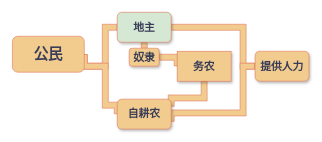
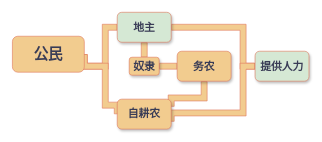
- <mxCell id="12" value="&lt;h2&gt;奴隶&lt;/h2&gt;" style="rounded=1;whiteSpace=wrap;html=1;fontSize=12;hachureGap=4;fontFamily=Helvetica;labelBackgroundColor=none;fillColor=#F2CC8F;strokeColor=#E07A5F;fontColor=#393C56;shadow=1;" vertex="1" parent="1"><mxGeometry x="215" y="80" width="50" height="30" as="geometry" /></mxCell>
+ <mxCell id="12" value="&lt;h2&gt;奴隶&lt;/h2&gt;" style="rounded=1;whiteSpace=wrap;html=1;fontSize=12;hachureGap=4;fontFamily=Helvetica;labelBackgroundColor=none;fillColor=#F2CC8F;strokeColor=#E07A5F;fontColor=#393C56;shadow=1;" vertex="1" parent="1"><mxGeometry x="215" y="95" width="50" height="30" as="geometry" /></mxCell>
- <mxCell id="14" value="&lt;h2&gt;务农&lt;/h2&gt;" style="whiteSpace=wrap;html=1;fontSize=12;hachureGap=4;fontFamily=Helvetica;labelBackgroundColor=none;fillColor=#F2CC8F;strokeColor=#E07A5F;fontColor=#393C56;shadow=1;rounded=0;" vertex="1" parent="1"><mxGeometry x="295" y="85" width="90" height="50" as="geometry" /></mxCell>
+ <mxCell id="14" value="&lt;h2&gt;务农&lt;/h2&gt;" style="rounded=1;whiteSpace=wrap;html=1;fontSize=12;hachureGap=4;fontFamily=Helvetica;labelBackgroundColor=none;fillColor=#F2CC8F;strokeColor=#E07A5F;fontColor=#393C56;shadow=1;" vertex="1" parent="1"><mxGeometry x="295" y="85" width="90" height="50" as="geometry" /></mxCell>
- <mxCell id="13" value="&lt;h2&gt;提供人力&lt;/h2&gt;" style="rounded=1;whiteSpace=wrap;html=1;fontSize=12;hachureGap=4;fontFamily=Helvetica;labelBackgroundColor=none;fillColor=#F2CC8F;strokeColor=#E07A5F;fontColor=#393C56;shadow=1;" vertex="1" parent="1"><mxGeometry x="425" y="85" width="90" height="50" as="geometry" /></mxCell>
+ <mxCell id="13" value="&lt;h2&gt;提供人力&lt;/h2&gt;" style="rounded=1;whiteSpace=wrap;html=1;fontSize=12;hachureGap=4;fontFamily=Helvetica;labelBackgroundColor=none;fillColor=#d5e8d4;strokeColor=#E07A5F;fontColor=#393C56;shadow=1;" vertex="1" parent="1"><mxGeometry x="425" y="85" width="90" height="50" as="geometry" /></mxCell>
